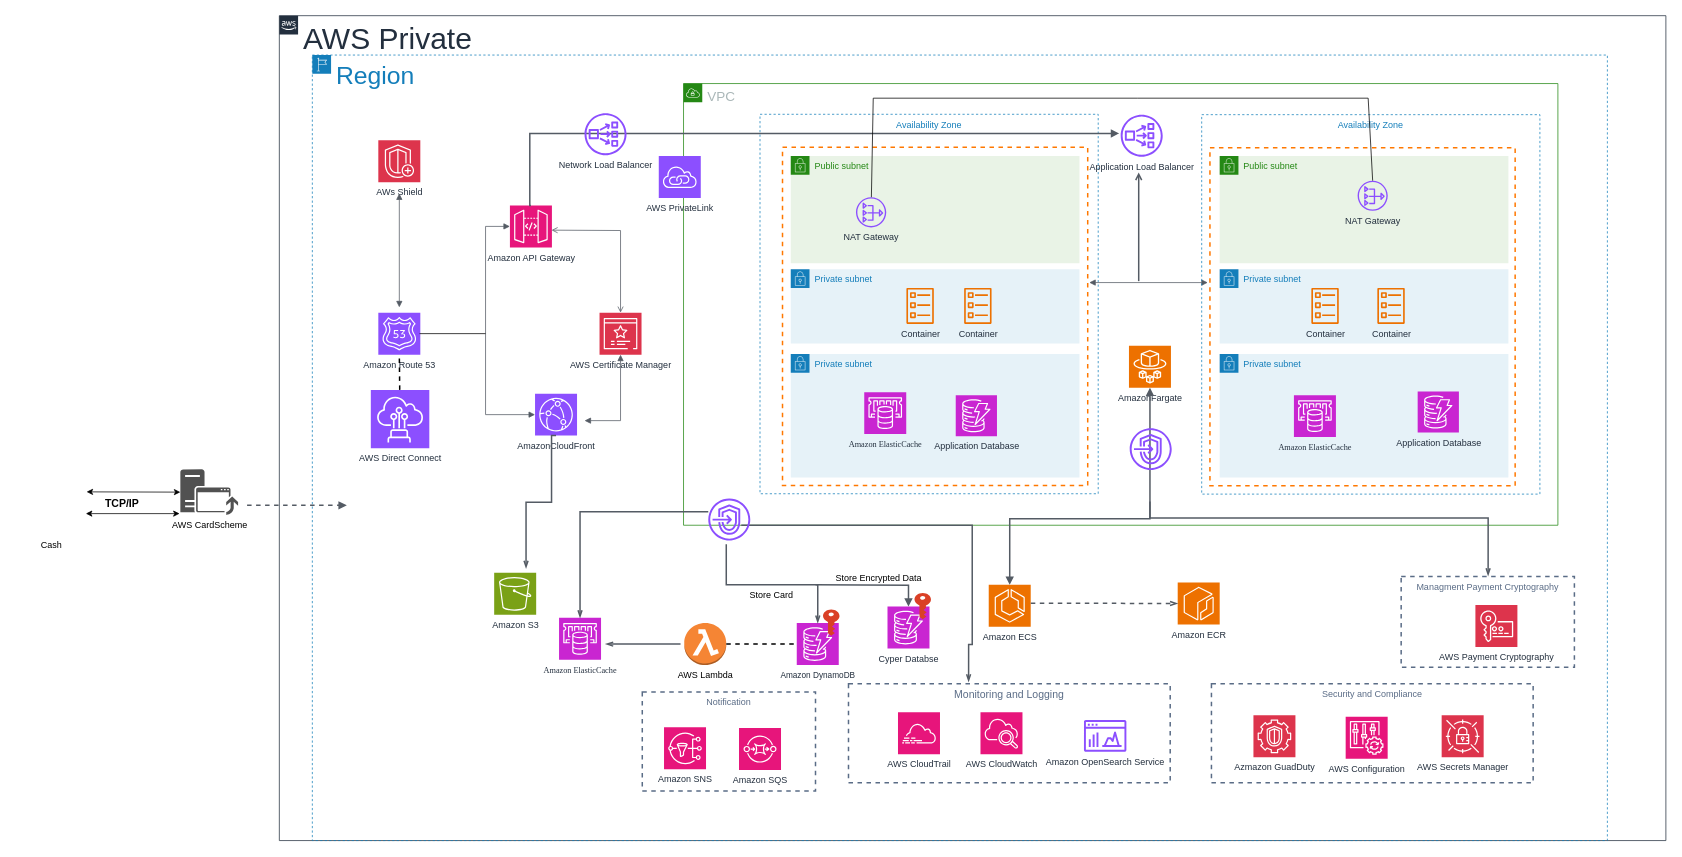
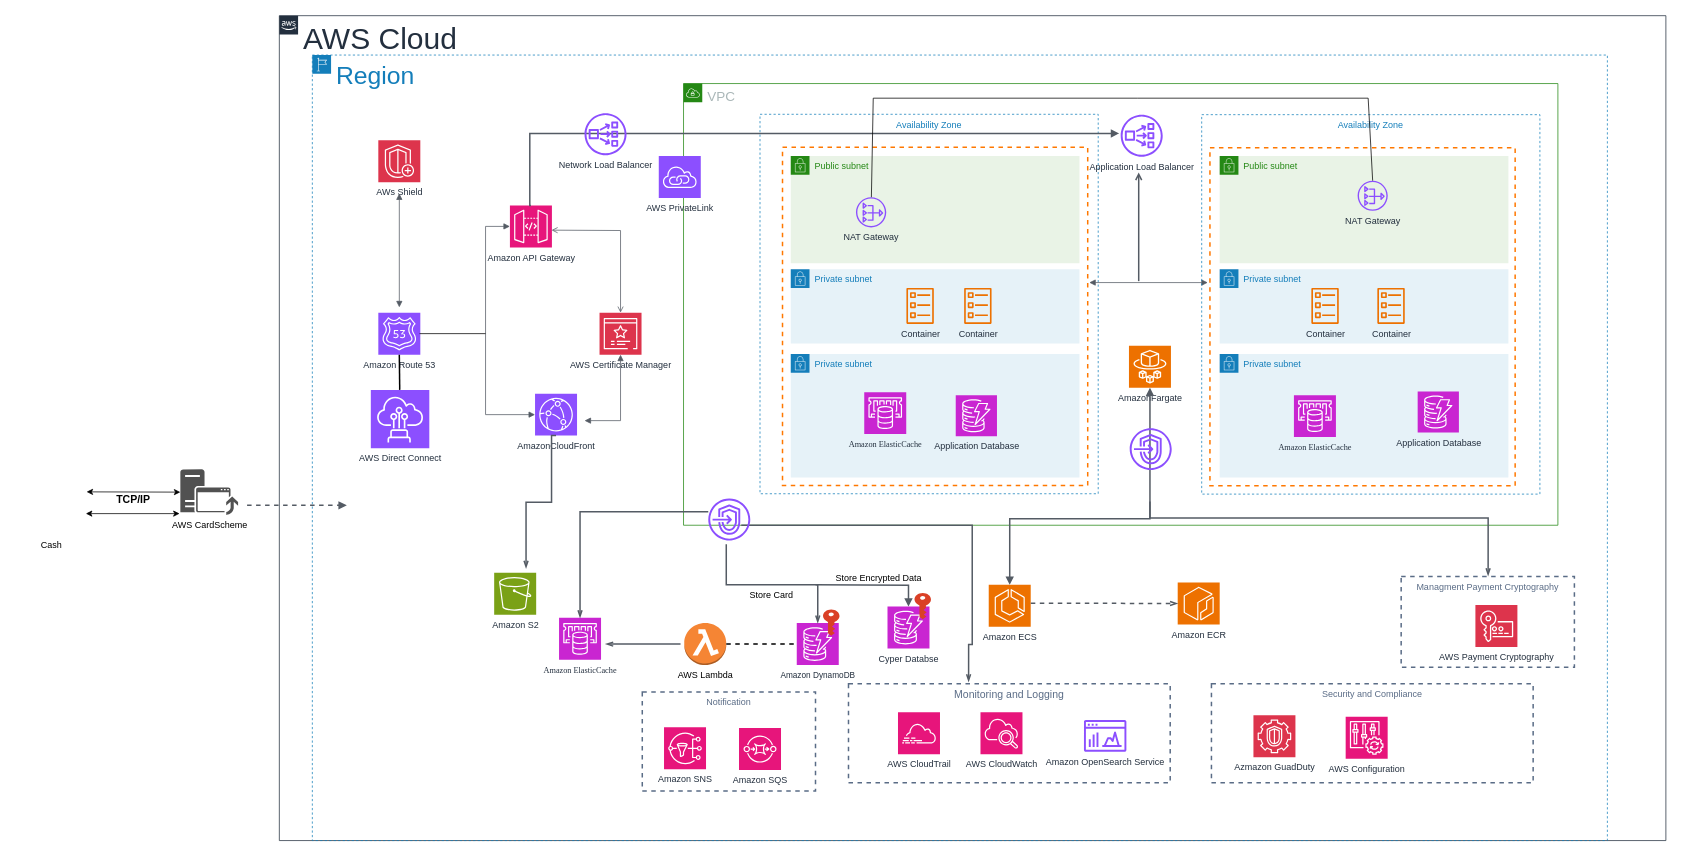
- <mxCell id="2" value="AWS Private" style="points=[[0,0],[0.25,0],[0.5,0],[0.75,0],[1,0],[1,0.25],[1,0.5],[1,0.75],[1,1],[0.75,1],[0.5,1],[0.25,1],[0,1],[0,0.75],[0,0.5],[0,0.25]];outlineConnect=0;gradientColor=none;html=1;whiteSpace=wrap;fontSize=40;fontStyle=0;container=1;pointerEvents=0;collapsible=0;recursiveResize=0;shape=mxgraph.aws4.group;grIcon=mxgraph.aws4.group_aws_cloud_alt;strokeColor=#232F3E;fillColor=none;verticalAlign=top;align=left;spacingLeft=30;fontColor=#232F3E;dashed=0;" parent="1" vertex="1"><mxGeometry x="372" y="20" width="1849" height="1100" as="geometry" /></mxCell>
+ <mxCell id="2" value="AWS Cloud" style="points=[[0,0],[0.25,0],[0.5,0],[0.75,0],[1,0],[1,0.25],[1,0.5],[1,0.75],[1,1],[0.75,1],[0.5,1],[0.25,1],[0,1],[0,0.75],[0,0.5],[0,0.25]];outlineConnect=0;gradientColor=none;html=1;whiteSpace=wrap;fontSize=40;fontStyle=0;container=1;pointerEvents=0;collapsible=0;recursiveResize=0;shape=mxgraph.aws4.group;grIcon=mxgraph.aws4.group_aws_cloud_alt;strokeColor=#232F3E;fillColor=none;verticalAlign=top;align=left;spacingLeft=30;fontColor=#232F3E;dashed=0;" parent="1" vertex="1"><mxGeometry x="372" y="20" width="1849" height="1100" as="geometry" /></mxCell>
- <mxCell id="72" value="" style="endArrow=none;html=1;rounded=0;strokeWidth=2;entryX=0.5;entryY=1;entryDx=0;entryDy=0;entryPerimeter=0;dashed=1;" edge="1" parent="1" source="66" target="41"><mxGeometry width="50" height="50" relative="1" as="geometry"><mxPoint x="526" y="587" as="sourcePoint" /><mxPoint x="528" y="471" as="targetPoint" /></mxGeometry></mxCell>
+ <mxCell id="72" value="" style="endArrow=none;html=1;rounded=0;strokeWidth=2;entryX=0.5;entryY=1;entryDx=0;entryDy=0;entryPerimeter=0;" edge="1" parent="1" source="66" target="41"><mxGeometry width="50" height="50" relative="1" as="geometry"><mxPoint x="526" y="587" as="sourcePoint" /><mxPoint x="528" y="471" as="targetPoint" /></mxGeometry></mxCell>
- <mxCell id="71" value="TCP/IP" style="text;html=1;align=center;verticalAlign=middle;resizable=0;points=[];autosize=1;strokeColor=none;fillColor=none;strokeWidth=2;fontSize=14;fontStyle=1" vertex="1" parent="1"><mxGeometry x="129" y="654" width="66" height="33" as="geometry" /></mxCell>
+ <mxCell id="71" value="TCP/IP" style="text;html=1;align=center;verticalAlign=middle;resizable=0;points=[];autosize=1;strokeColor=none;fillColor=none;strokeWidth=2;fontSize=14;fontStyle=1" vertex="1" parent="1"><mxGeometry x="144" y="649" width="66" height="33" as="geometry" /></mxCell>
- <mxCell id="7" value="Amazon S3" style="sketch=0;points=[[0,0,0],[0.25,0,0],[0.5,0,0],[0.75,0,0],[1,0,0],[0,1,0],[0.25,1,0],[0.5,1,0],[0.75,1,0],[1,1,0],[0,0.25,0],[0,0.5,0],[0,0.75,0],[1,0.25,0],[1,0.5,0],[1,0.75,0]];outlineConnect=0;fontColor=#232F3E;fillColor=#7AA116;strokeColor=#ffffff;dashed=0;verticalLabelPosition=bottom;verticalAlign=top;align=center;html=1;fontSize=12;fontStyle=0;aspect=fixed;shape=mxgraph.aws4.resourceIcon;resIcon=mxgraph.aws4.s3;" vertex="1" parent="3"><mxGeometry x="242.5" y="690.5" width="56" height="56" as="geometry" /></mxCell>
+ <mxCell id="7" value="Amazon S2" style="sketch=0;points=[[0,0,0],[0.25,0,0],[0.5,0,0],[0.75,0,0],[1,0,0],[0,1,0],[0.25,1,0],[0.5,1,0],[0.75,1,0],[1,1,0],[0,0.25,0],[0,0.5,0],[0,0.75,0],[1,0.25,0],[1,0.5,0],[1,0.75,0]];outlineConnect=0;fontColor=#232F3E;fillColor=#7AA116;strokeColor=#ffffff;dashed=0;verticalLabelPosition=bottom;verticalAlign=top;align=center;html=1;fontSize=12;fontStyle=0;aspect=fixed;shape=mxgraph.aws4.resourceIcon;resIcon=mxgraph.aws4.s3;" vertex="1" parent="3"><mxGeometry x="242.5" y="690.5" width="56" height="56" as="geometry" /></mxCell>
- <mxCell id="38" value="AWS Secrets Manager" style="sketch=0;points=[[0,0,0],[0.25,0,0],[0.5,0,0],[0.75,0,0],[1,0,0],[0,1,0],[0.25,1,0],[0.5,1,0],[0.75,1,0],[1,1,0],[0,0.25,0],[0,0.5,0],[0,0.75,0],[1,0.25,0],[1,0.5,0],[1,0.75,0]];outlineConnect=0;fontColor=#232F3E;fillColor=#DD344C;strokeColor=#ffffff;dashed=0;verticalLabelPosition=bottom;verticalAlign=top;align=center;html=1;fontSize=12;fontStyle=0;aspect=fixed;shape=mxgraph.aws4.resourceIcon;resIcon=mxgraph.aws4.secrets_manager;" vertex="1" parent="1"><mxGeometry x="1922" y="953" width="56" height="56" as="geometry" /></mxCell>
